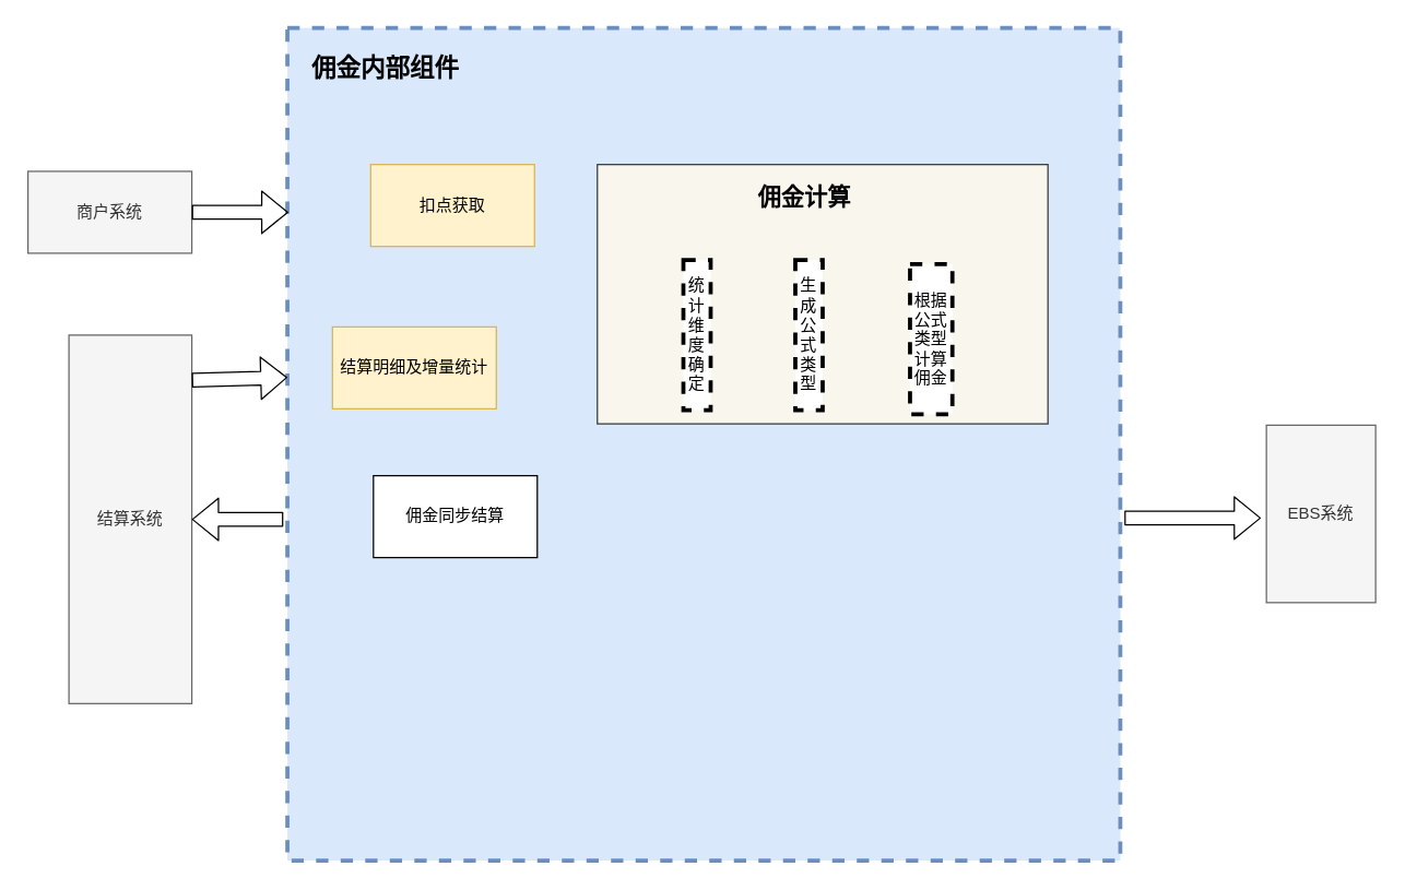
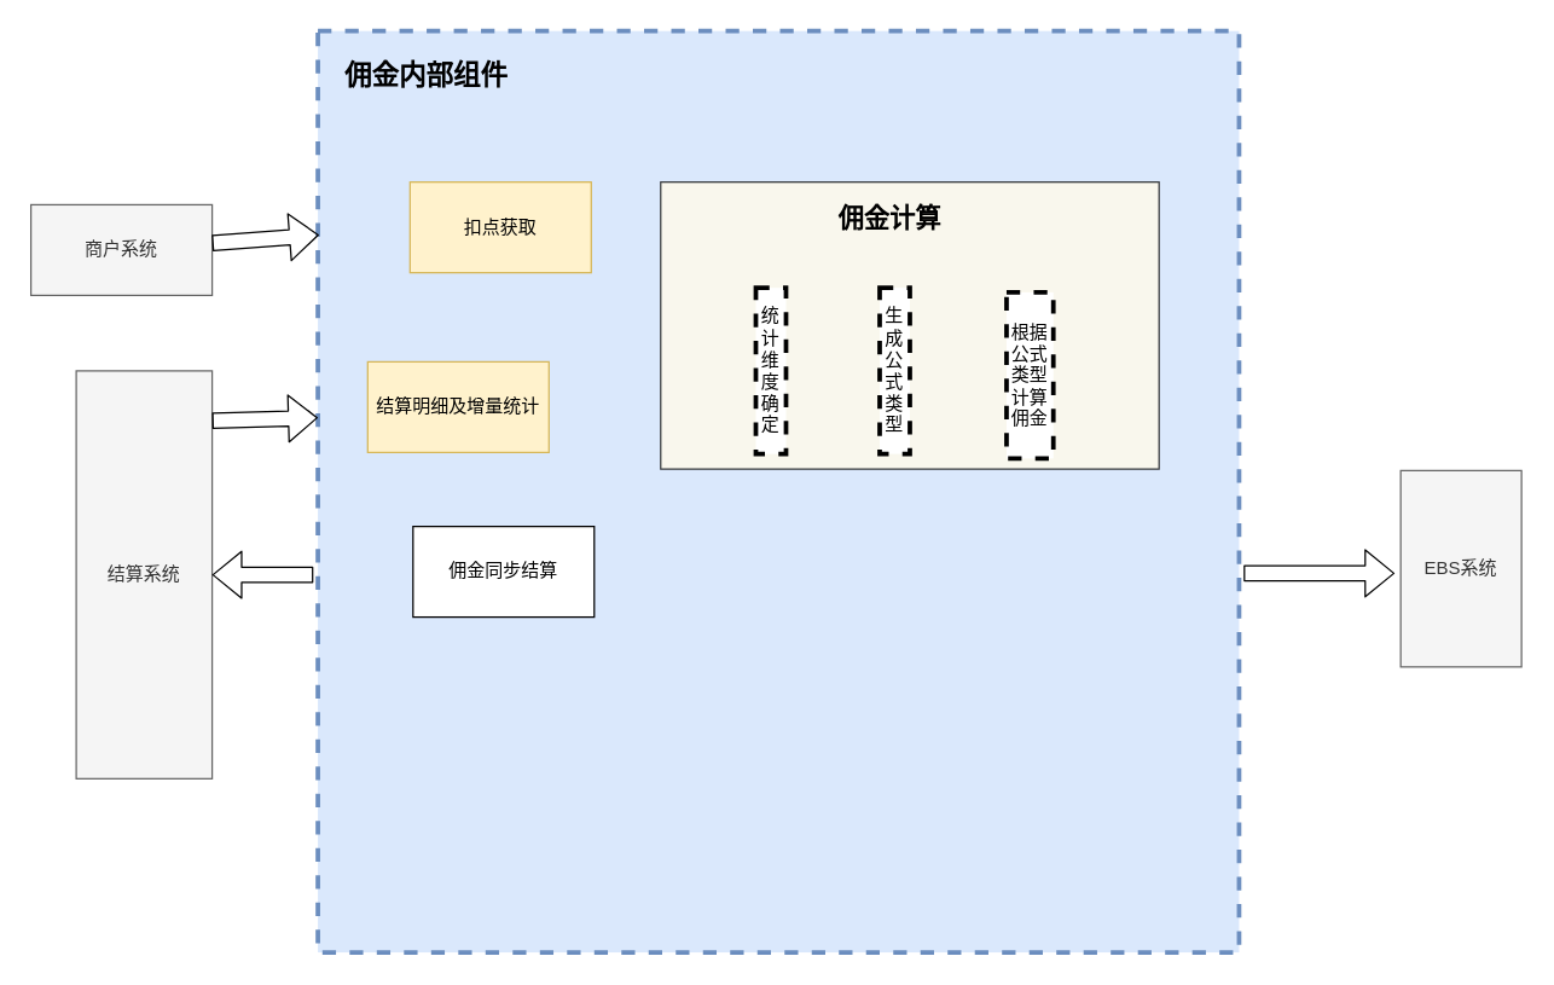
- <mxCell id="4" value="商户系统" style="rounded=0;whiteSpace=wrap;html=1;fillColor=#f5f5f5;strokeColor=#666666;fontColor=#333333;" parent="1" vertex="1"><mxGeometry x="20" y="125" width="120" height="60" as="geometry" /></mxCell>
+ <mxCell id="4" value="商户系统" style="rounded=0;whiteSpace=wrap;html=1;fillColor=#f5f5f5;strokeColor=#666666;fontColor=#333333;" parent="1" vertex="1"><mxGeometry x="20" y="135" width="120" height="60" as="geometry" /></mxCell>
